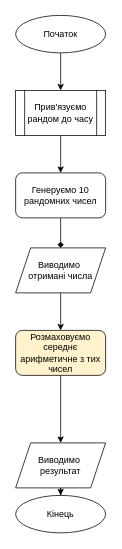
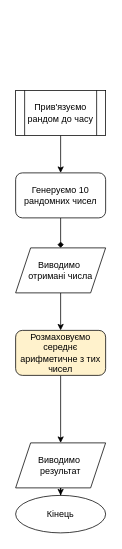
- <mxCell id="3" value="Початок" style="ellipse;whiteSpace=wrap;html=1;" vertex="1" parent="1"><mxGeometry x="20" y="20" width="120" height="50" as="geometry" /></mxCell>
- <mxCell id="2" value="" style="edgeStyle=orthogonalEdgeStyle;rounded=0;orthogonalLoop=1;jettySize=auto;html=1;" edge="1" parent="1" source="3" target="5"><mxGeometry relative="1" as="geometry" /></mxCell>
